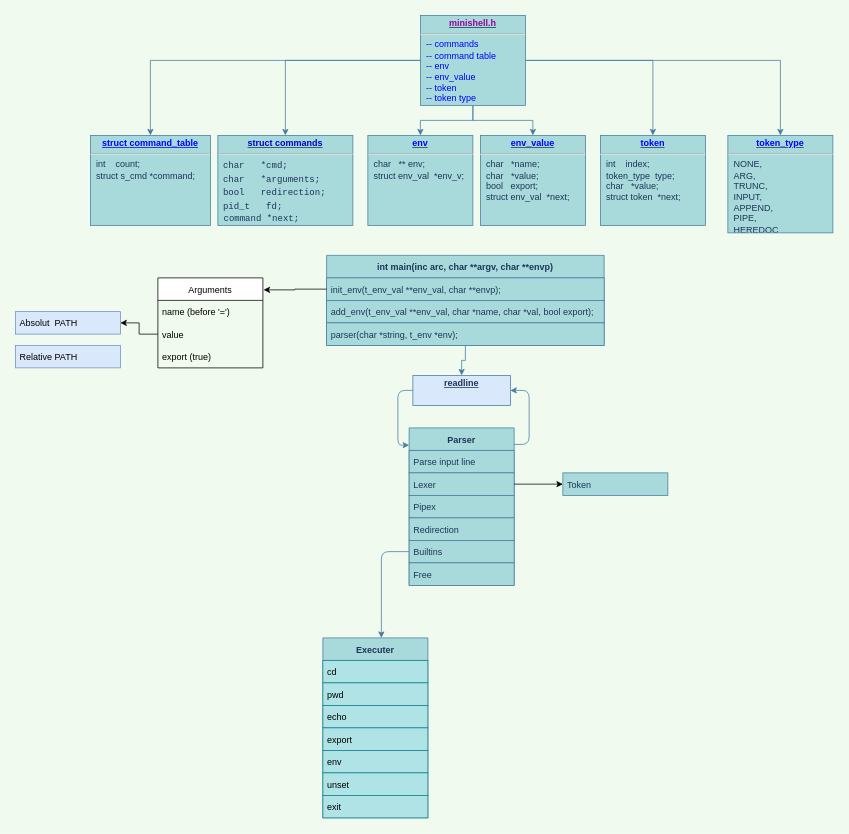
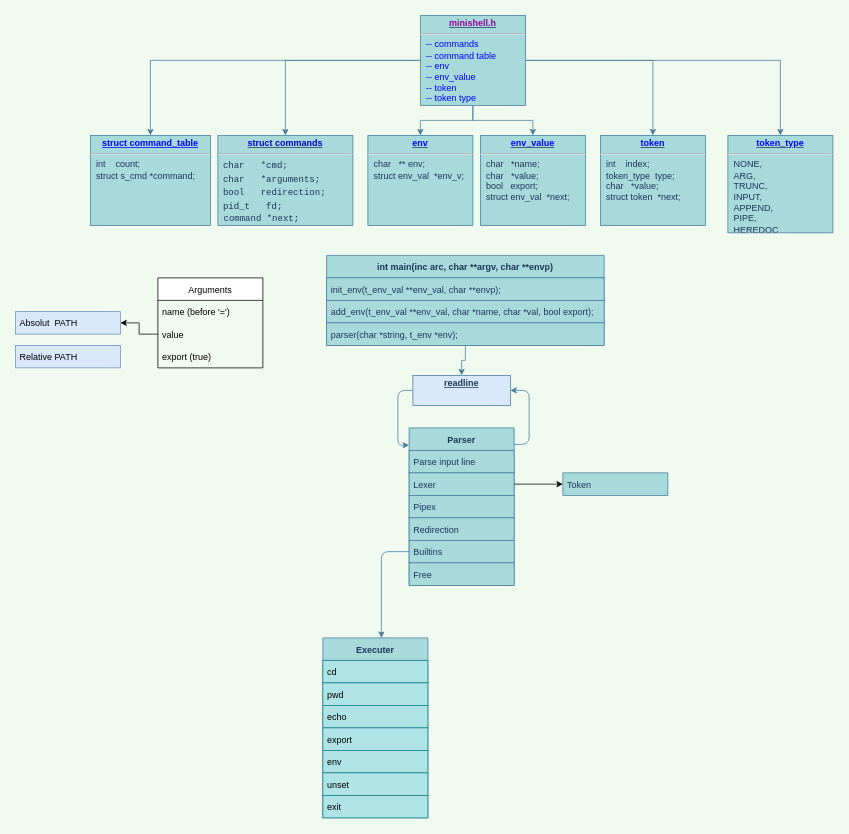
- <mxCell id="44" style="edgeStyle=orthogonalEdgeStyle;rounded=0;orthogonalLoop=1;jettySize=auto;html=1;entryX=1.007;entryY=0.133;entryDx=0;entryDy=0;entryPerimeter=0;" parent="1" source="20" target="40" edge="1"><mxGeometry relative="1" as="geometry"><mxPoint x="260" y="360" as="targetPoint" /></mxGeometry></mxCell>
